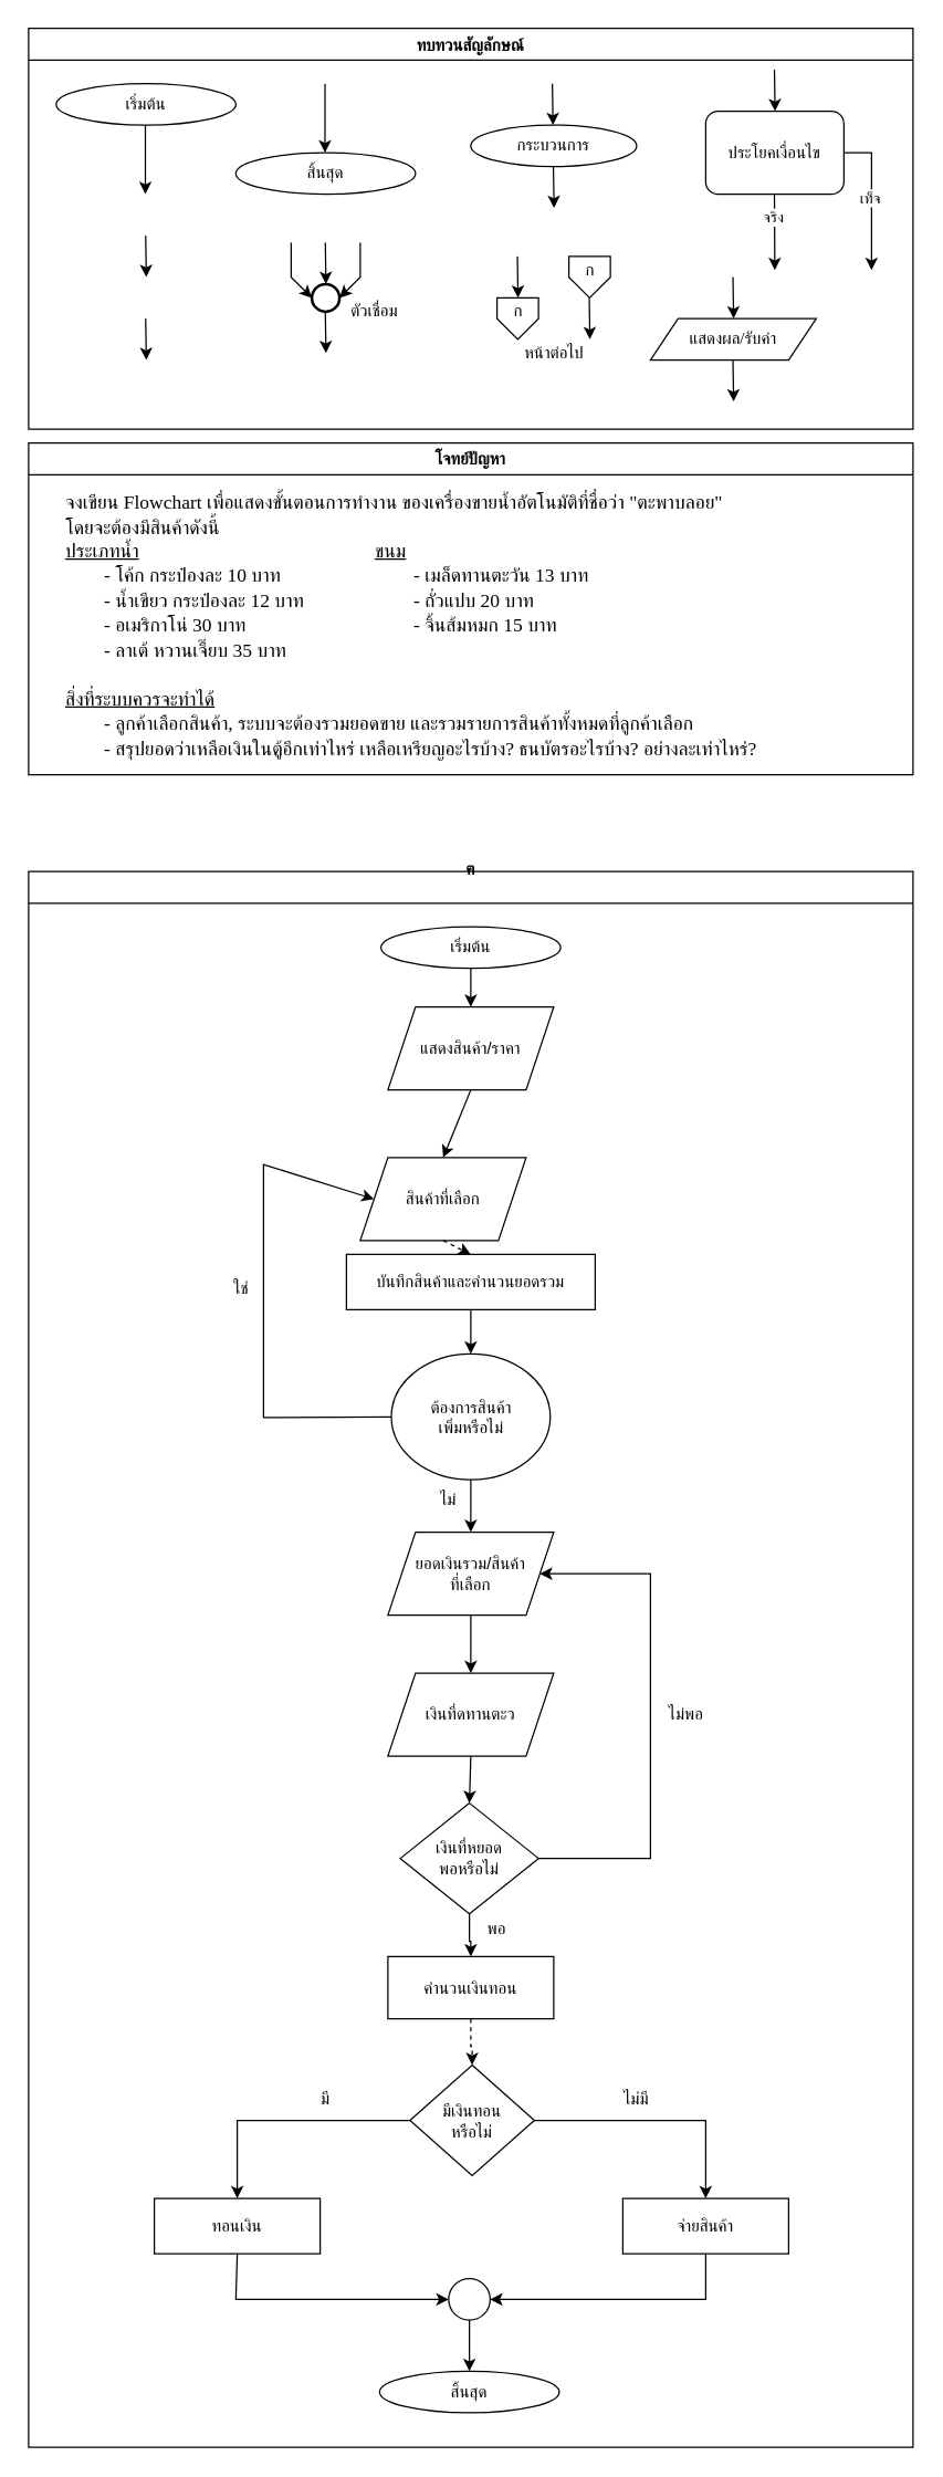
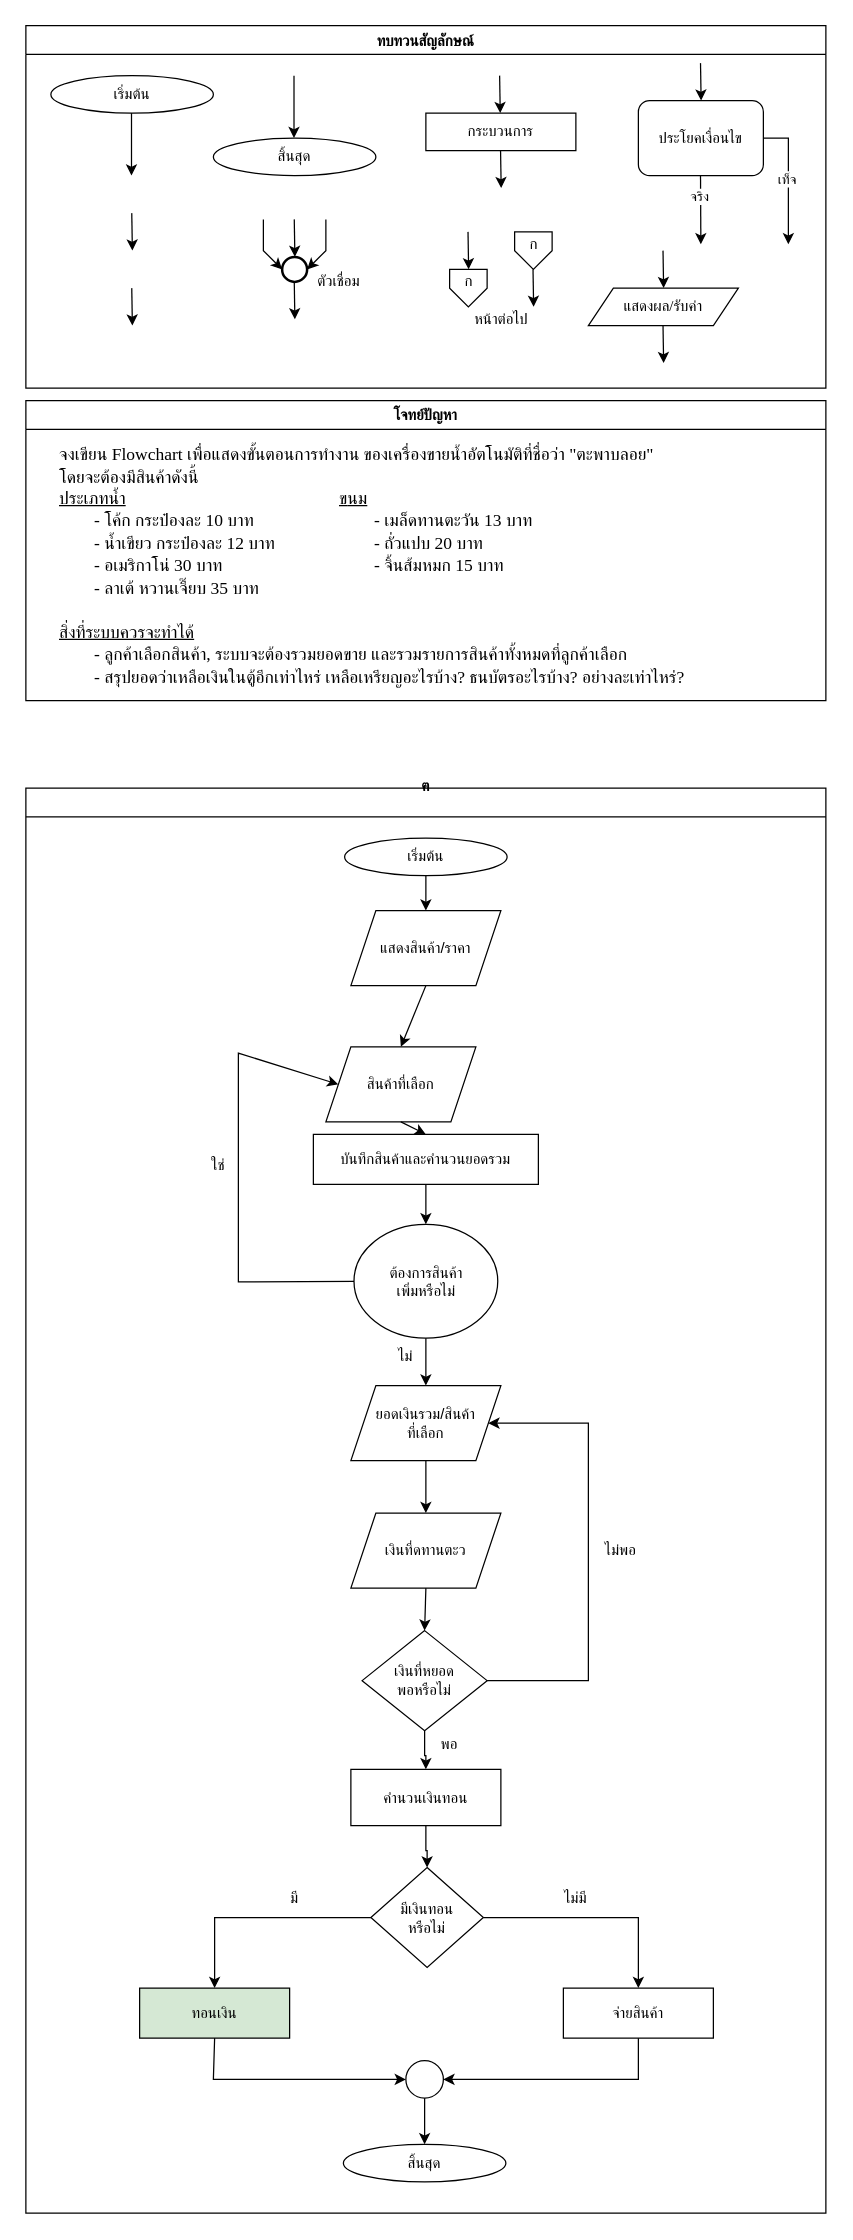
- <mxCell id="7" value="กระบวนการ" style="ellipse;whiteSpace=wrap;html=1;fontFamily=Sarabun;fontSource=https%3A%2F%2Ffonts.googleapis.com%2Fcss%3Ffamily%3DSarabun;" vertex="1" parent="2"><mxGeometry x="320" y="70" width="120" height="30" as="geometry" /></mxCell>
+ <mxCell id="7" value="กระบวนการ" style="rounded=0;whiteSpace=wrap;html=1;fontFamily=Sarabun;fontSource=https%3A%2F%2Ffonts.googleapis.com%2Fcss%3Ffamily%3DSarabun;" vertex="1" parent="2"><mxGeometry x="320" y="70" width="120" height="30" as="geometry" /></mxCell>
- <mxCell id="63" value="" style="endArrow=classic;html=1;rounded=0;exitX=0.5;exitY=1;exitDx=0;exitDy=0;entryX=0.5;entryY=0;entryDx=0;entryDy=0;dashed=1;" edge="1" parent="34" source="39" target="40"><mxGeometry width="50" height="50" relative="1" as="geometry"><mxPoint x="440" y="330" as="sourcePoint" /><mxPoint x="490" y="280" as="targetPoint" /></mxGeometry></mxCell>
+ <mxCell id="63" value="" style="endArrow=classic;html=1;rounded=0;exitX=0.5;exitY=1;exitDx=0;exitDy=0;entryX=0.5;entryY=0;entryDx=0;entryDy=0;" edge="1" parent="34" source="39" target="40"><mxGeometry width="50" height="50" relative="1" as="geometry"><mxPoint x="440" y="330" as="sourcePoint" /><mxPoint x="490" y="280" as="targetPoint" /></mxGeometry></mxCell>
- <mxCell id="48" value="" style="edgeStyle=orthogonalEdgeStyle;rounded=0;orthogonalLoop=1;jettySize=auto;html=1;dashed=1;" edge="1" parent="34" source="49" target="52"><mxGeometry relative="1" as="geometry" /></mxCell>
+ <mxCell id="48" value="" style="edgeStyle=orthogonalEdgeStyle;rounded=0;orthogonalLoop=1;jettySize=auto;html=1;" edge="1" parent="34" source="49" target="52"><mxGeometry relative="1" as="geometry" /></mxCell>
- <mxCell id="53" value="ทอนเงิน" style="whiteSpace=wrap;html=1;" vertex="1" parent="34"><mxGeometry x="91" y="960" width="120" height="40" as="geometry" /></mxCell>
+ <mxCell id="53" value="ทอนเงิน" style="whiteSpace=wrap;html=1;fillColor=#d5e8d4;" vertex="1" parent="34"><mxGeometry x="91" y="960" width="120" height="40" as="geometry" /></mxCell>
